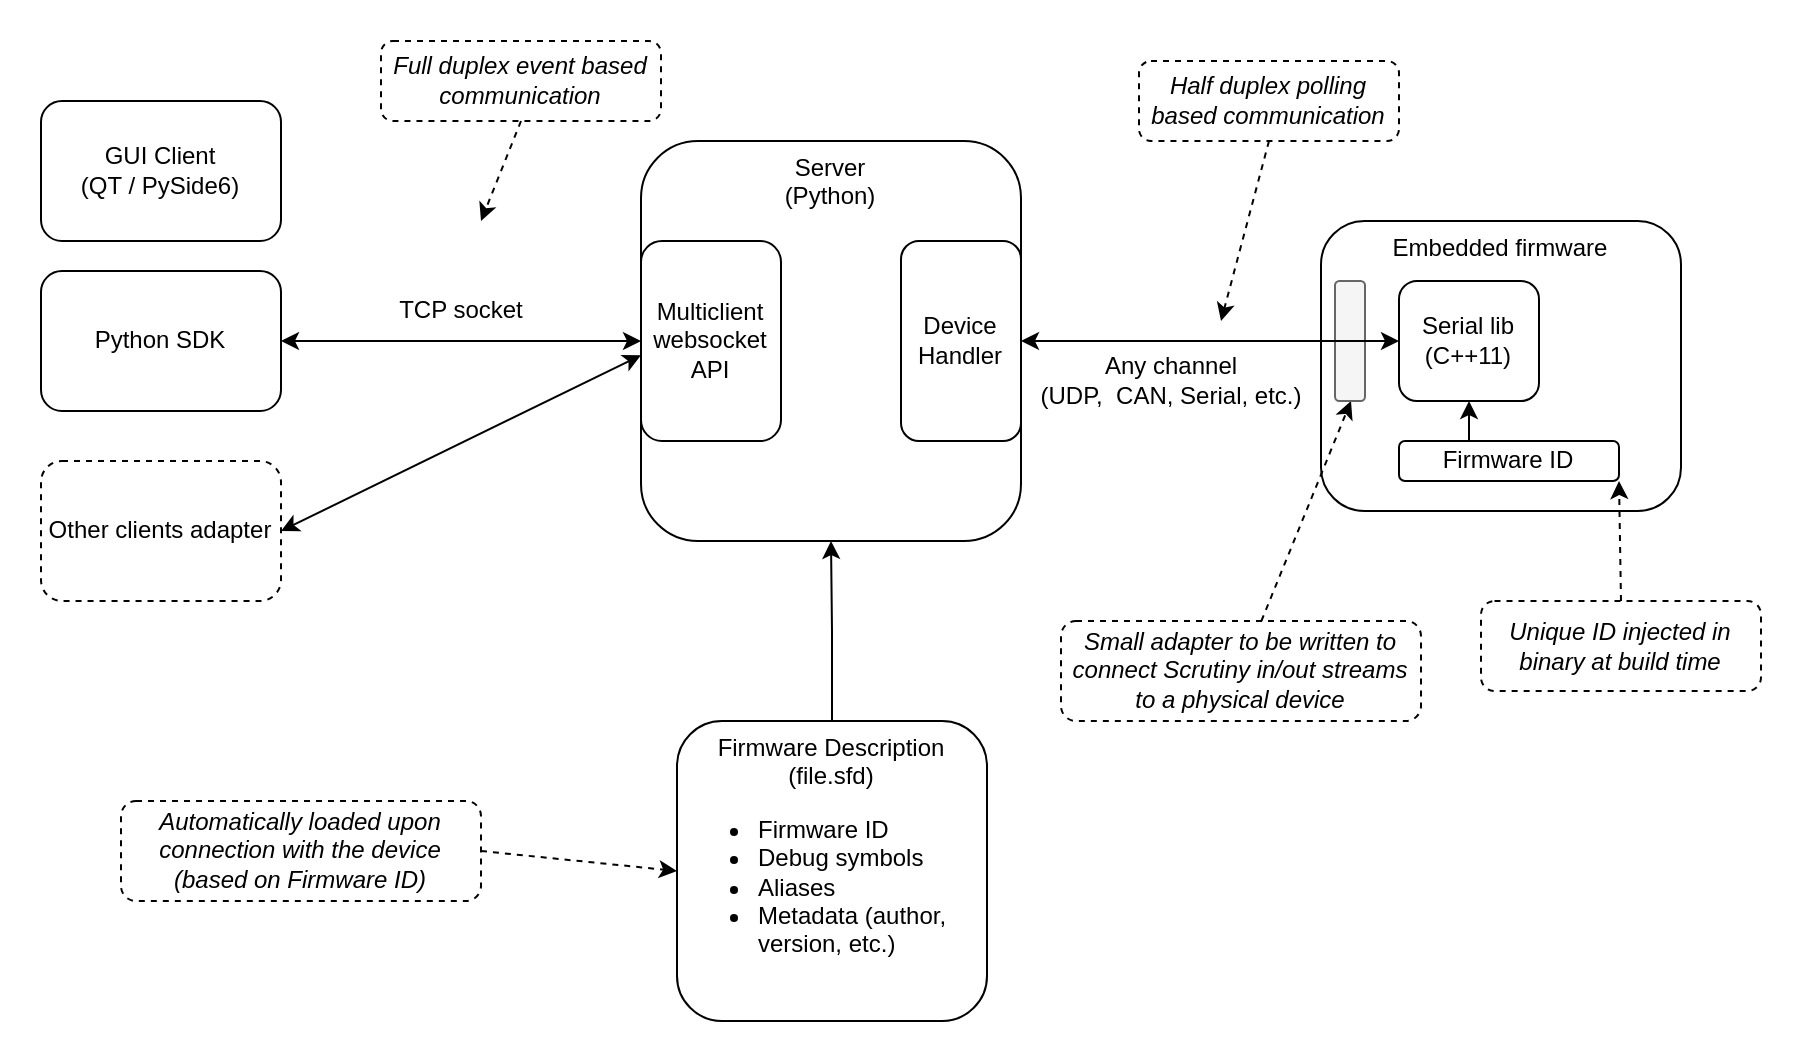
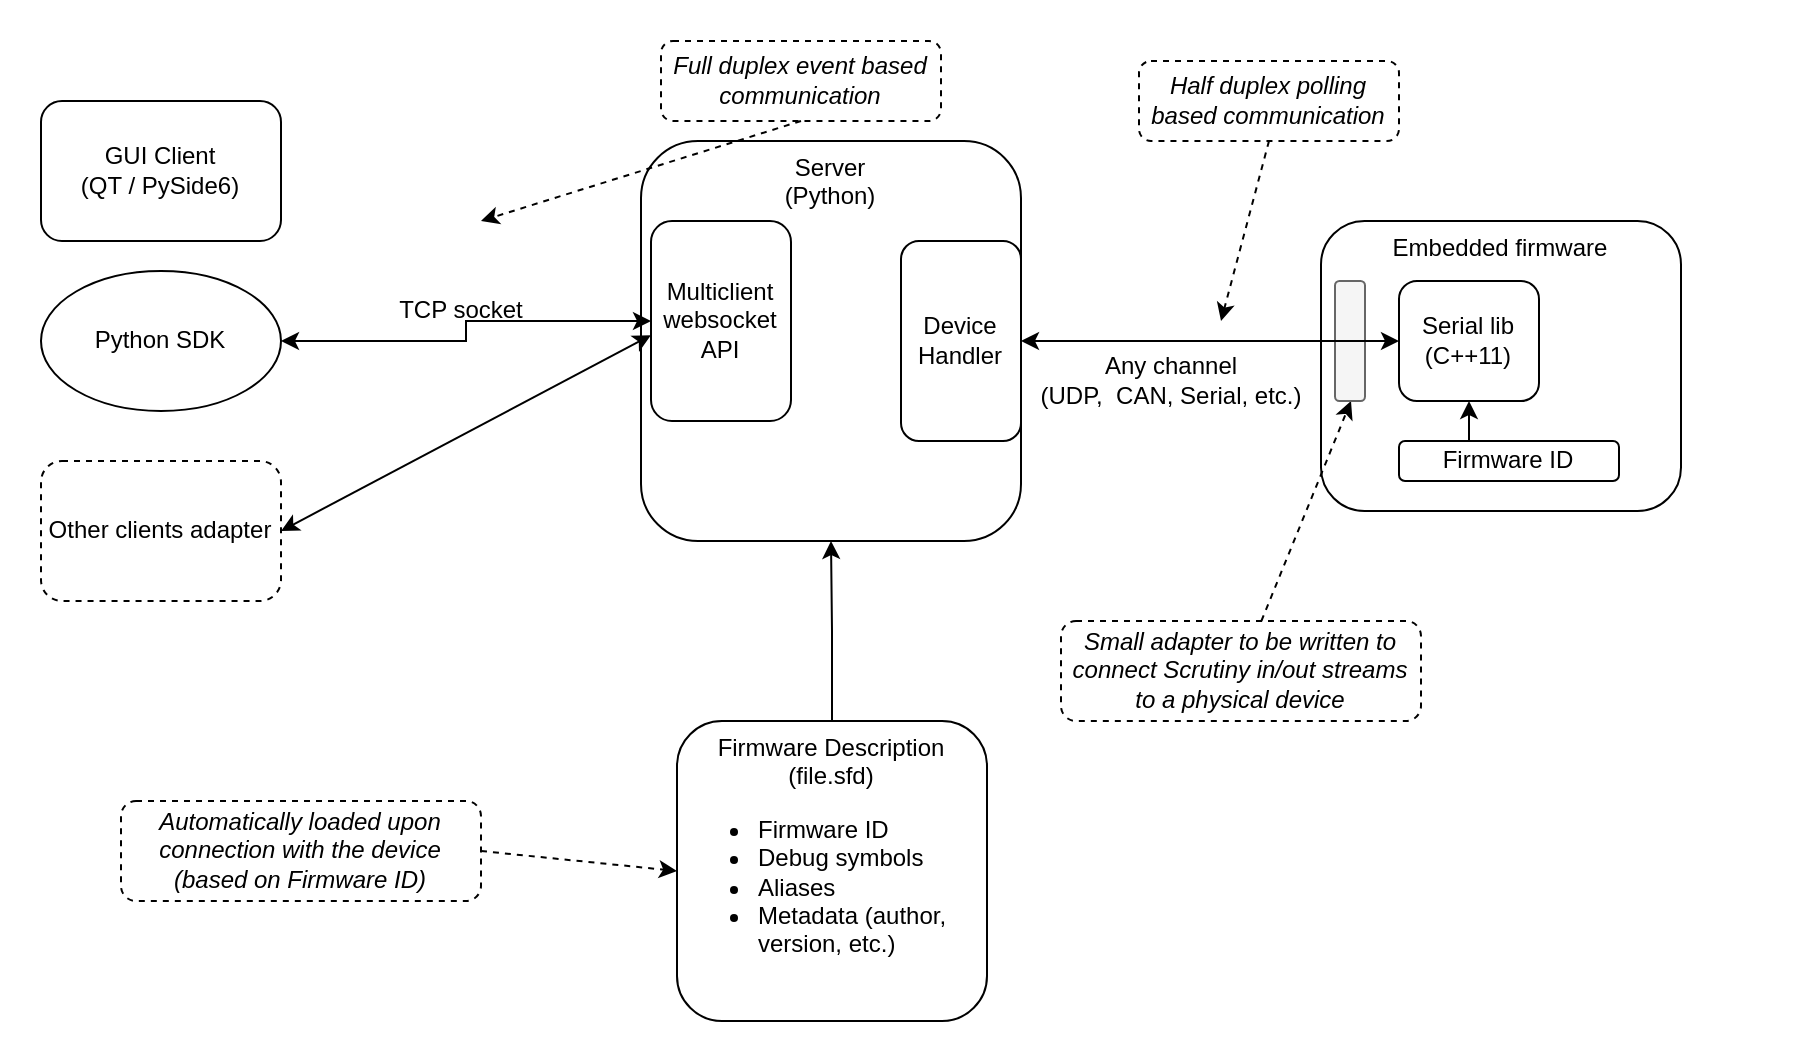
- <mxCell id="16" value="Full duplex event based communication" style="rounded=1;whiteSpace=wrap;html=1;dashed=1;verticalAlign=middle;fontStyle=2;spacingTop=5;spacingLeft=5;spacingBottom=5;spacingRight=5;" parent="1" vertex="1"><mxGeometry x="190" y="20" width="140" height="40" as="geometry" /></mxCell>
+ <mxCell id="16" value="Full duplex event based communication" style="rounded=1;whiteSpace=wrap;html=1;dashed=1;verticalAlign=middle;fontStyle=2;spacingTop=5;spacingLeft=5;spacingBottom=5;spacingRight=5;" parent="1" vertex="1"><mxGeometry x="330" y="20" width="140" height="40" as="geometry" /></mxCell>
- <mxCell id="7" value="Python SDK" style="rounded=1;whiteSpace=wrap;html=1;" parent="1" vertex="1"><mxGeometry x="20" y="135" width="120" height="70" as="geometry" /></mxCell>
+ <mxCell id="7" value="Python SDK" style="ellipse;whiteSpace=wrap;html=1;" parent="1" vertex="1"><mxGeometry x="20" y="135" width="120" height="70" as="geometry" /></mxCell>
- <mxCell id="9" value="&lt;div&gt;Multiclient &lt;br&gt;&lt;/div&gt;&lt;div&gt;websocket API&lt;/div&gt;" style="rounded=1;whiteSpace=wrap;html=1;verticalAlign=middle;" parent="1" vertex="1"><mxGeometry x="320" y="120" width="70" height="100" as="geometry" /></mxCell>
+ <mxCell id="9" value="&lt;div&gt;Multiclient &lt;br&gt;&lt;/div&gt;&lt;div&gt;websocket API&lt;/div&gt;" style="rounded=1;whiteSpace=wrap;html=1;verticalAlign=middle;" parent="1" vertex="1"><mxGeometry x="325" y="110" width="70" height="100" as="geometry" /></mxCell>
- <mxCell id="27" value="" style="endArrow=classic;html=1;rounded=0;dashed=1;entryX=1;entryY=1;entryDx=0;entryDy=0;exitX=0.5;exitY=0;exitDx=0;exitDy=0;" parent="1" source="26" target="25" edge="1"><mxGeometry width="50" height="50" relative="1" as="geometry"><mxPoint x="810" y="290" as="sourcePoint" /><mxPoint x="688" y="210" as="targetPoint" /></mxGeometry></mxCell>
- <mxCell id="26" value="Unique ID injected in binary at build time" style="rounded=1;whiteSpace=wrap;html=1;dashed=1;verticalAlign=middle;fontStyle=2" parent="1" vertex="1"><mxGeometry x="740" y="300" width="140" height="45" as="geometry" /></mxCell>
